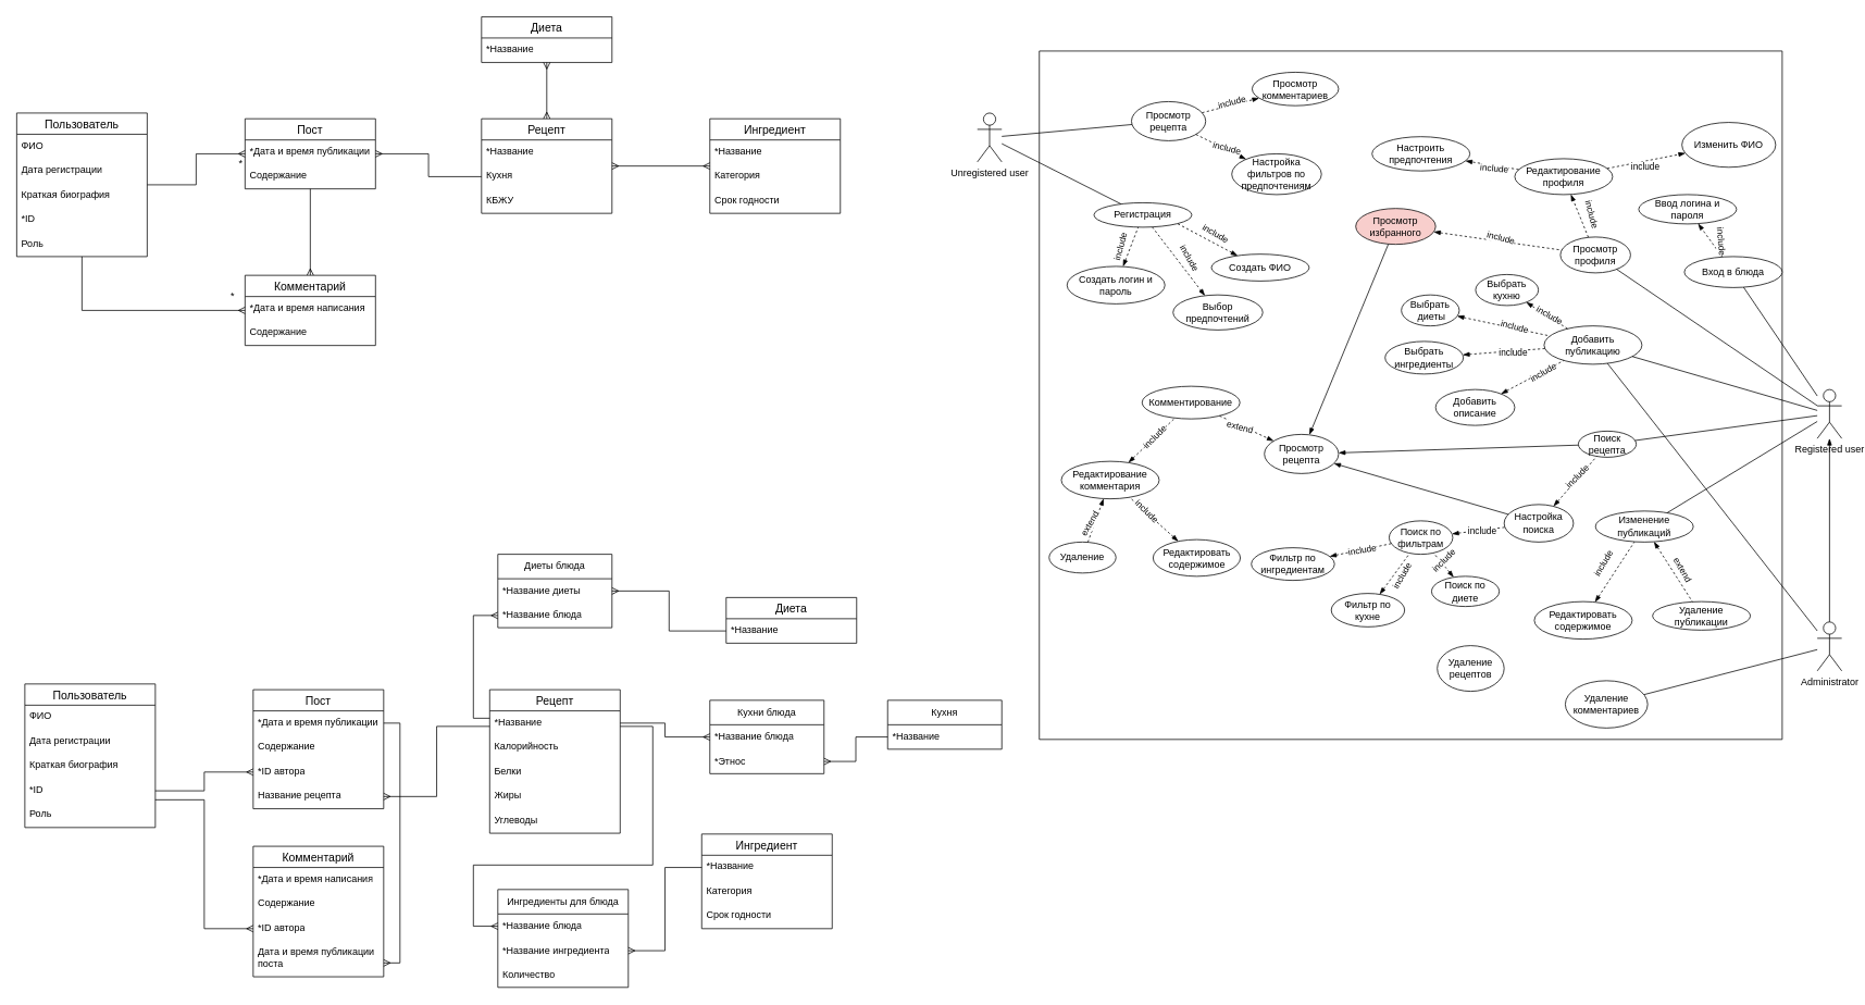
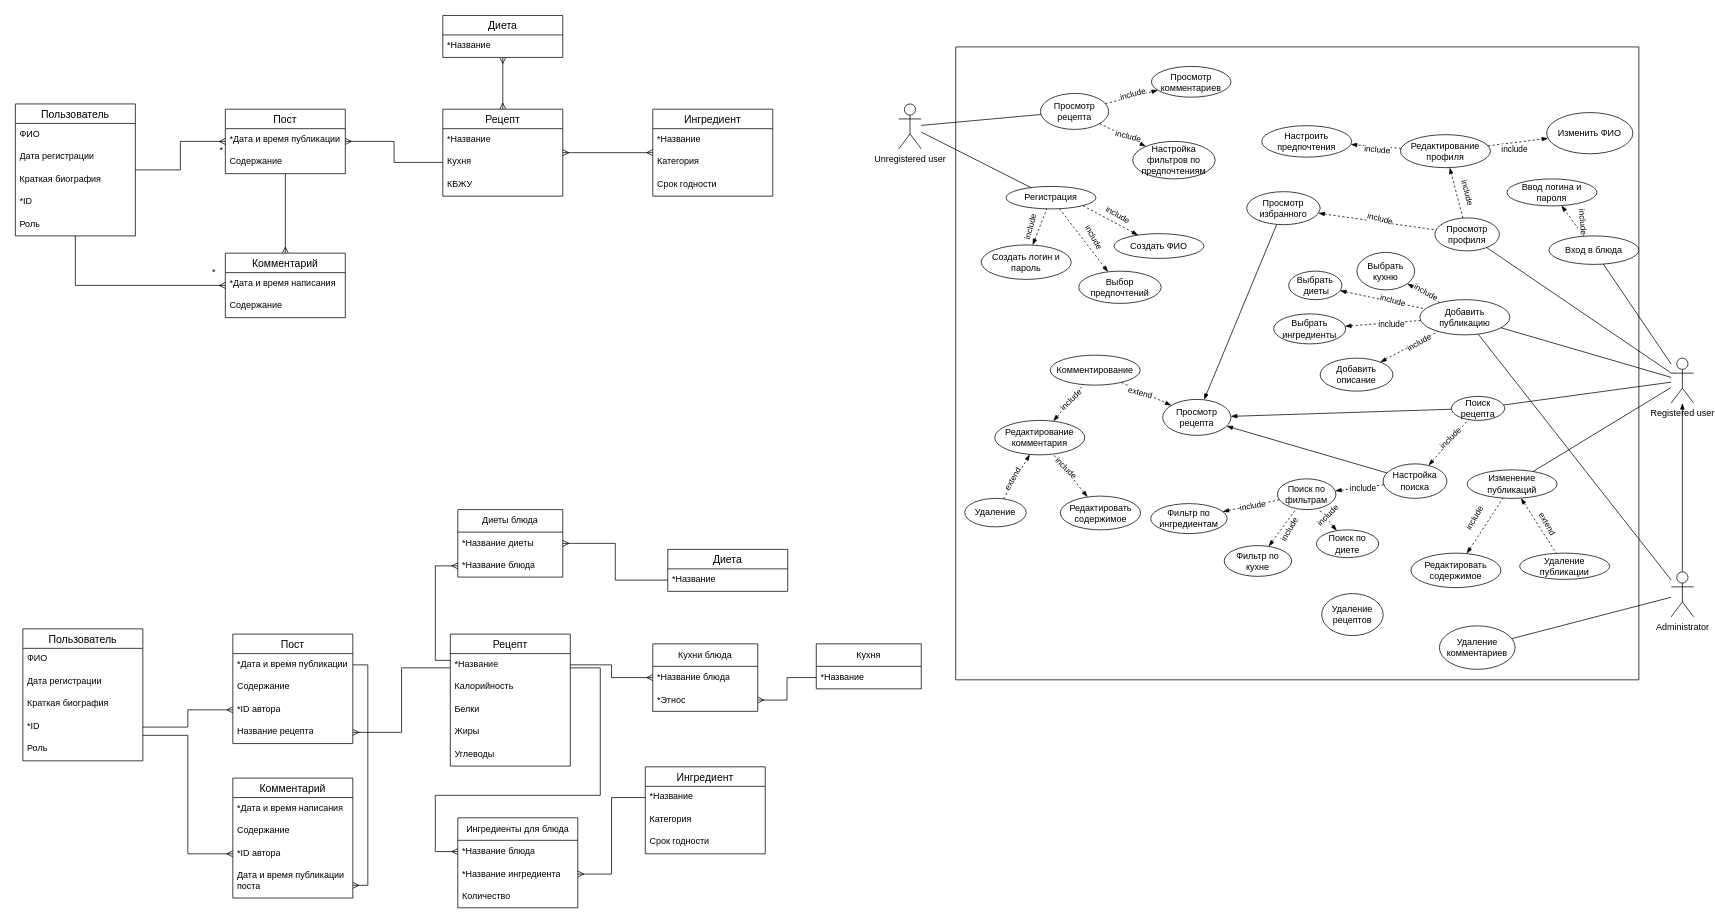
- <mxCell id="19" value="Редактирование профиля" style="ellipse;whiteSpace=wrap;html=1;" parent="1" vertex="1"><mxGeometry x="1857" y="194" width="120" height="44" as="geometry" /></mxCell>
+ <mxCell id="19" value="Редактирование профиля" style="ellipse;whiteSpace=wrap;html=1;" parent="1" vertex="1"><mxGeometry x="1867" y="179" width="120" height="44" as="geometry" /></mxCell>
- <mxCell id="36" value="Просмотр избранного" style="ellipse;whiteSpace=wrap;html=1;fillColor=#f8cecc;" parent="1" vertex="1"><mxGeometry x="1662" y="255" width="98" height="44" as="geometry" /></mxCell>
+ <mxCell id="36" value="Просмотр избранного" style="ellipse;whiteSpace=wrap;html=1;" parent="1" vertex="1"><mxGeometry x="1662" y="255" width="98" height="44" as="geometry" /></mxCell>
- <mxCell id="41" value="Выбрать &lt;br&gt;кухню" style="ellipse;whiteSpace=wrap;html=1;" parent="1" vertex="1"><mxGeometry x="1809" y="336" width="77" height="38" as="geometry" /></mxCell>
+ <mxCell id="41" value="Выбрать &lt;br&gt;кухню" style="ellipse;whiteSpace=wrap;html=1;" parent="1" vertex="1"><mxGeometry x="1809" y="336" width="77" height="50" as="geometry" /></mxCell>
- <mxCell id="78" value="Редактирование комментария" style="ellipse;whiteSpace=wrap;html=1;" parent="1" vertex="1"><mxGeometry x="1301" y="565" width="120" height="46" as="geometry" /></mxCell>
+ <mxCell id="78" value="Редактирование комментария" style="ellipse;whiteSpace=wrap;html=1;" parent="1" vertex="1"><mxGeometry x="1326" y="560" width="120" height="46" as="geometry" /></mxCell>
